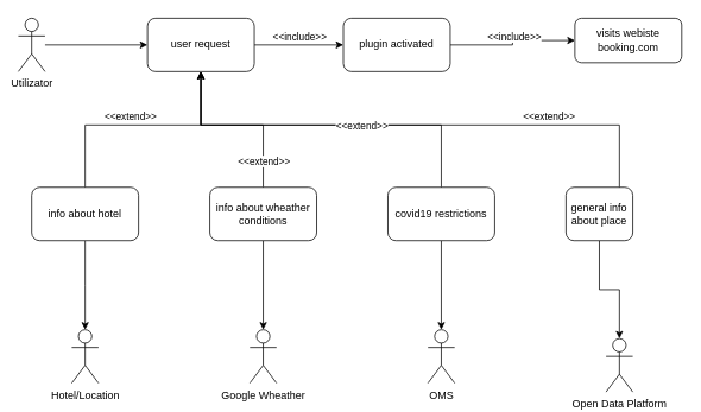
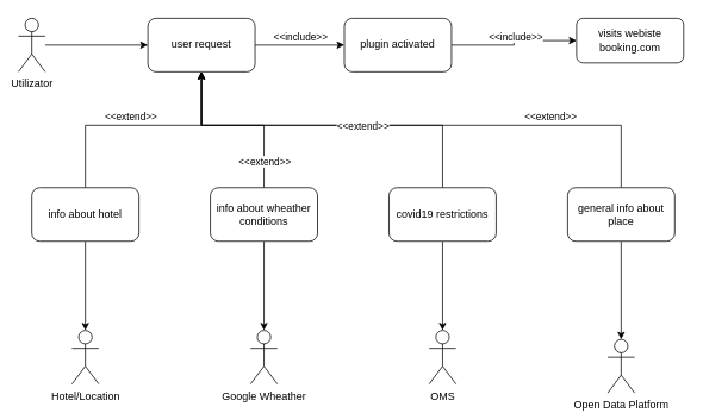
- <mxCell id="29" value="general info about place" style="rounded=1;whiteSpace=wrap;html=1;" parent="1" vertex="1"><mxGeometry x="635" y="210" width="75" height="60" as="geometry" /></mxCell>
+ <mxCell id="29" value="general info about place" style="rounded=1;whiteSpace=wrap;html=1;" parent="1" vertex="1"><mxGeometry x="635" y="210" width="120" height="60" as="geometry" /></mxCell>
